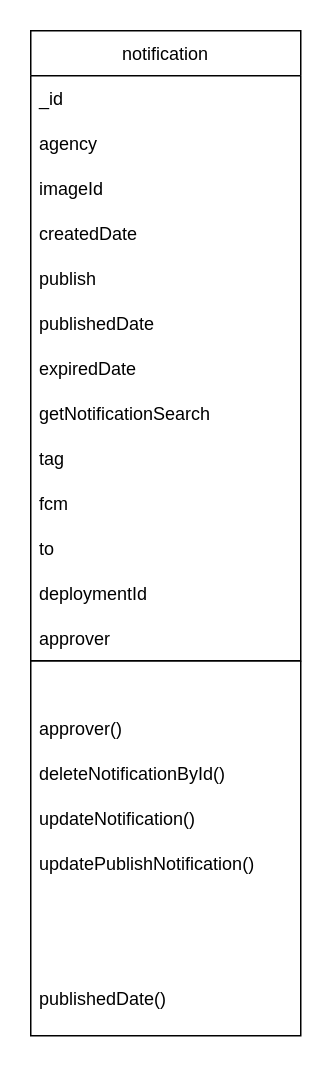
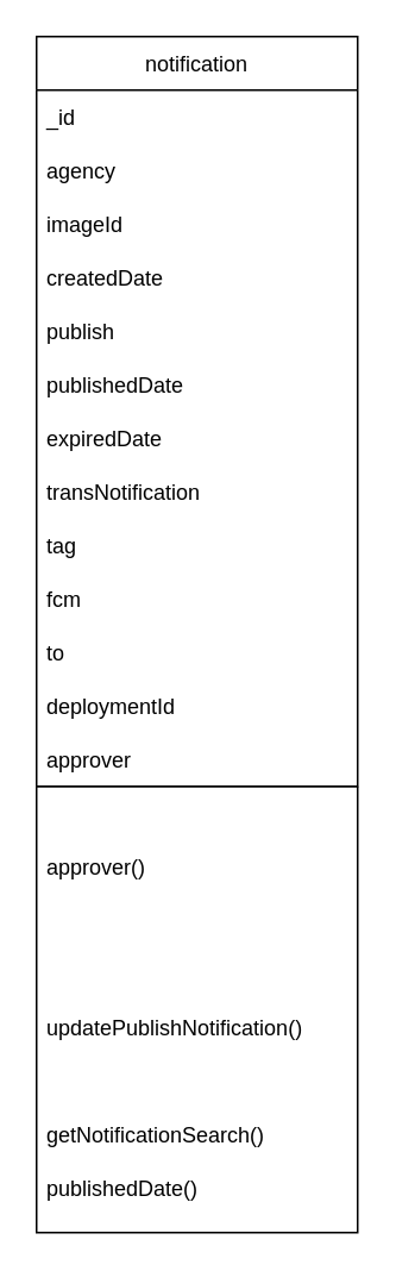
- <mxCell id="10" value="getNotificationSearch" style="text;strokeColor=none;fillColor=none;align=left;verticalAlign=middle;spacingLeft=4;spacingRight=4;overflow=hidden;points=[[0,0.5],[1,0.5]];portConstraint=eastwest;rotatable=0;" vertex="1" parent="2"><mxGeometry y="240" width="180" height="30" as="geometry" /></mxCell>
+ <mxCell id="10" value="transNotification" style="text;strokeColor=none;fillColor=none;align=left;verticalAlign=middle;spacingLeft=4;spacingRight=4;overflow=hidden;points=[[0,0.5],[1,0.5]];portConstraint=eastwest;rotatable=0;" vertex="1" parent="2"><mxGeometry y="240" width="180" height="30" as="geometry" /></mxCell>
- <mxCell id="18" value="deleteNotificationById()" style="text;strokeColor=none;fillColor=none;align=left;verticalAlign=middle;spacingLeft=4;spacingRight=4;overflow=hidden;points=[[0,0.5],[1,0.5]];portConstraint=eastwest;rotatable=0;" vertex="1" parent="16"><mxGeometry y="60" width="140" height="30" as="geometry" /></mxCell>
- <mxCell id="19" value="updateNotification()" style="text;strokeColor=none;fillColor=none;align=left;verticalAlign=middle;spacingLeft=4;spacingRight=4;overflow=hidden;points=[[0,0.5],[1,0.5]];portConstraint=eastwest;rotatable=0;" vertex="1" parent="16"><mxGeometry y="90" width="140" height="30" as="geometry" /></mxCell>
+ <mxCell id="20" value="getNotificationSearch()" style="text;strokeColor=none;fillColor=none;align=left;verticalAlign=middle;spacingLeft=4;spacingRight=4;overflow=hidden;points=[[0,0.5],[1,0.5]];portConstraint=eastwest;rotatable=0;" vertex="1" parent="16"><mxGeometry y="180" width="180" height="30" as="geometry" /></mxCell>
